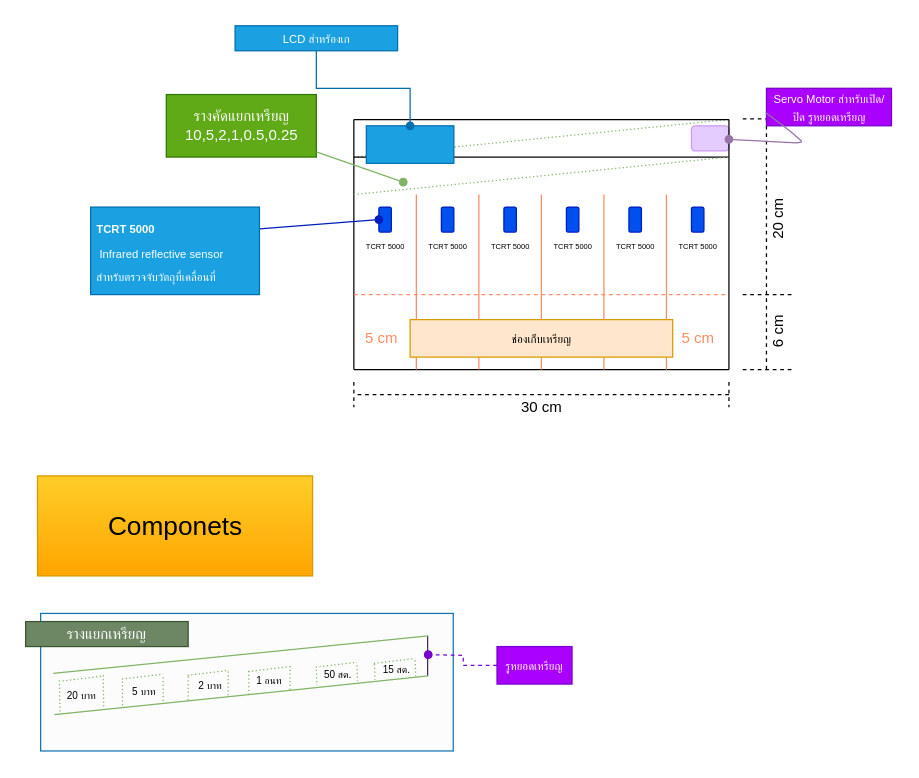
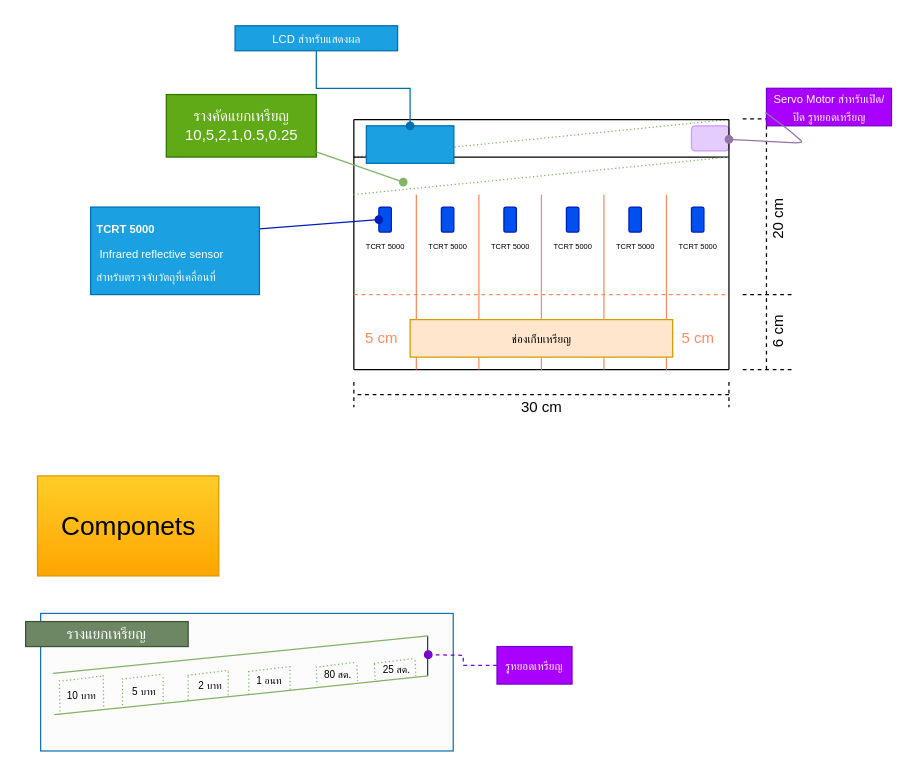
- <mxCell id="38" value="&lt;font style=&quot;font-size: 9px&quot;&gt;LCD สำหรัองเก&lt;/font&gt;" style="text;html=1;align=center;verticalAlign=middle;whiteSpace=wrap;rounded=0;fillColor=#1ba1e2;strokeColor=#006EAF;fontColor=#ffffff;" vertex="1" parent="1"><mxGeometry x="187.5" y="20" width="130" height="20" as="geometry" /></mxCell>
+ <mxCell id="38" value="&lt;font style=&quot;font-size: 9px&quot;&gt;LCD สำหรับแสดงผล&lt;/font&gt;" style="text;html=1;align=center;verticalAlign=middle;whiteSpace=wrap;rounded=0;fillColor=#1ba1e2;strokeColor=#006EAF;fontColor=#ffffff;" vertex="1" parent="1"><mxGeometry x="187.5" y="20" width="130" height="20" as="geometry" /></mxCell>
- <mxCell id="73" value="&lt;font style=&quot;font-size: 21px&quot;&gt;Componets&lt;/font&gt;" style="text;html=1;strokeColor=#d79b00;fillColor=#ffcd28;align=center;verticalAlign=middle;whiteSpace=wrap;rounded=0;gradientColor=#ffa500;" vertex="1" parent="1"><mxGeometry x="29.5" y="380" width="220" height="80" as="geometry" /></mxCell>
+ <mxCell id="73" value="&lt;font style=&quot;font-size: 21px&quot;&gt;Componets&lt;/font&gt;" style="text;html=1;strokeColor=#d79b00;fillColor=#ffcd28;align=center;verticalAlign=middle;whiteSpace=wrap;rounded=0;gradientColor=#ffa500;" vertex="1" parent="1"><mxGeometry x="29.5" y="380" width="145" height="80" as="geometry" /></mxCell>
- <mxCell id="80" value="&lt;span style=&quot;font-size: 8px&quot;&gt;15 สต.&lt;/span&gt;" style="text;html=1;strokeColor=none;fillColor=none;align=center;verticalAlign=middle;whiteSpace=wrap;rounded=0;" vertex="1" parent="1"><mxGeometry x="297" y="524" width="40" height="20" as="geometry" /></mxCell>
+ <mxCell id="80" value="&lt;span style=&quot;font-size: 8px&quot;&gt;25 สต.&lt;/span&gt;" style="text;html=1;strokeColor=none;fillColor=none;align=center;verticalAlign=middle;whiteSpace=wrap;rounded=0;" vertex="1" parent="1"><mxGeometry x="297" y="524" width="40" height="20" as="geometry" /></mxCell>
- <mxCell id="78" value="&lt;span style=&quot;font-size: 8px&quot;&gt;50 สต.&lt;/span&gt;" style="text;html=1;strokeColor=none;fillColor=none;align=center;verticalAlign=middle;whiteSpace=wrap;rounded=0;" vertex="1" parent="1"><mxGeometry x="250" y="527.5" width="40" height="20" as="geometry" /></mxCell>
+ <mxCell id="78" value="&lt;span style=&quot;font-size: 8px&quot;&gt;80 สต.&lt;/span&gt;" style="text;html=1;strokeColor=none;fillColor=none;align=center;verticalAlign=middle;whiteSpace=wrap;rounded=0;" vertex="1" parent="1"><mxGeometry x="250" y="527.5" width="40" height="20" as="geometry" /></mxCell>
- <mxCell id="75" value="&lt;font style=&quot;font-size: 8px&quot;&gt;20 บาท&lt;/font&gt;" style="text;html=1;strokeColor=none;fillColor=none;align=center;verticalAlign=middle;whiteSpace=wrap;rounded=0;" vertex="1" parent="1"><mxGeometry x="45" y="544.5" width="40" height="20" as="geometry" /></mxCell>
+ <mxCell id="75" value="&lt;font style=&quot;font-size: 8px&quot;&gt;10 บาท&lt;/font&gt;" style="text;html=1;strokeColor=none;fillColor=none;align=center;verticalAlign=middle;whiteSpace=wrap;rounded=0;" vertex="1" parent="1"><mxGeometry x="45" y="544.5" width="40" height="20" as="geometry" /></mxCell>
